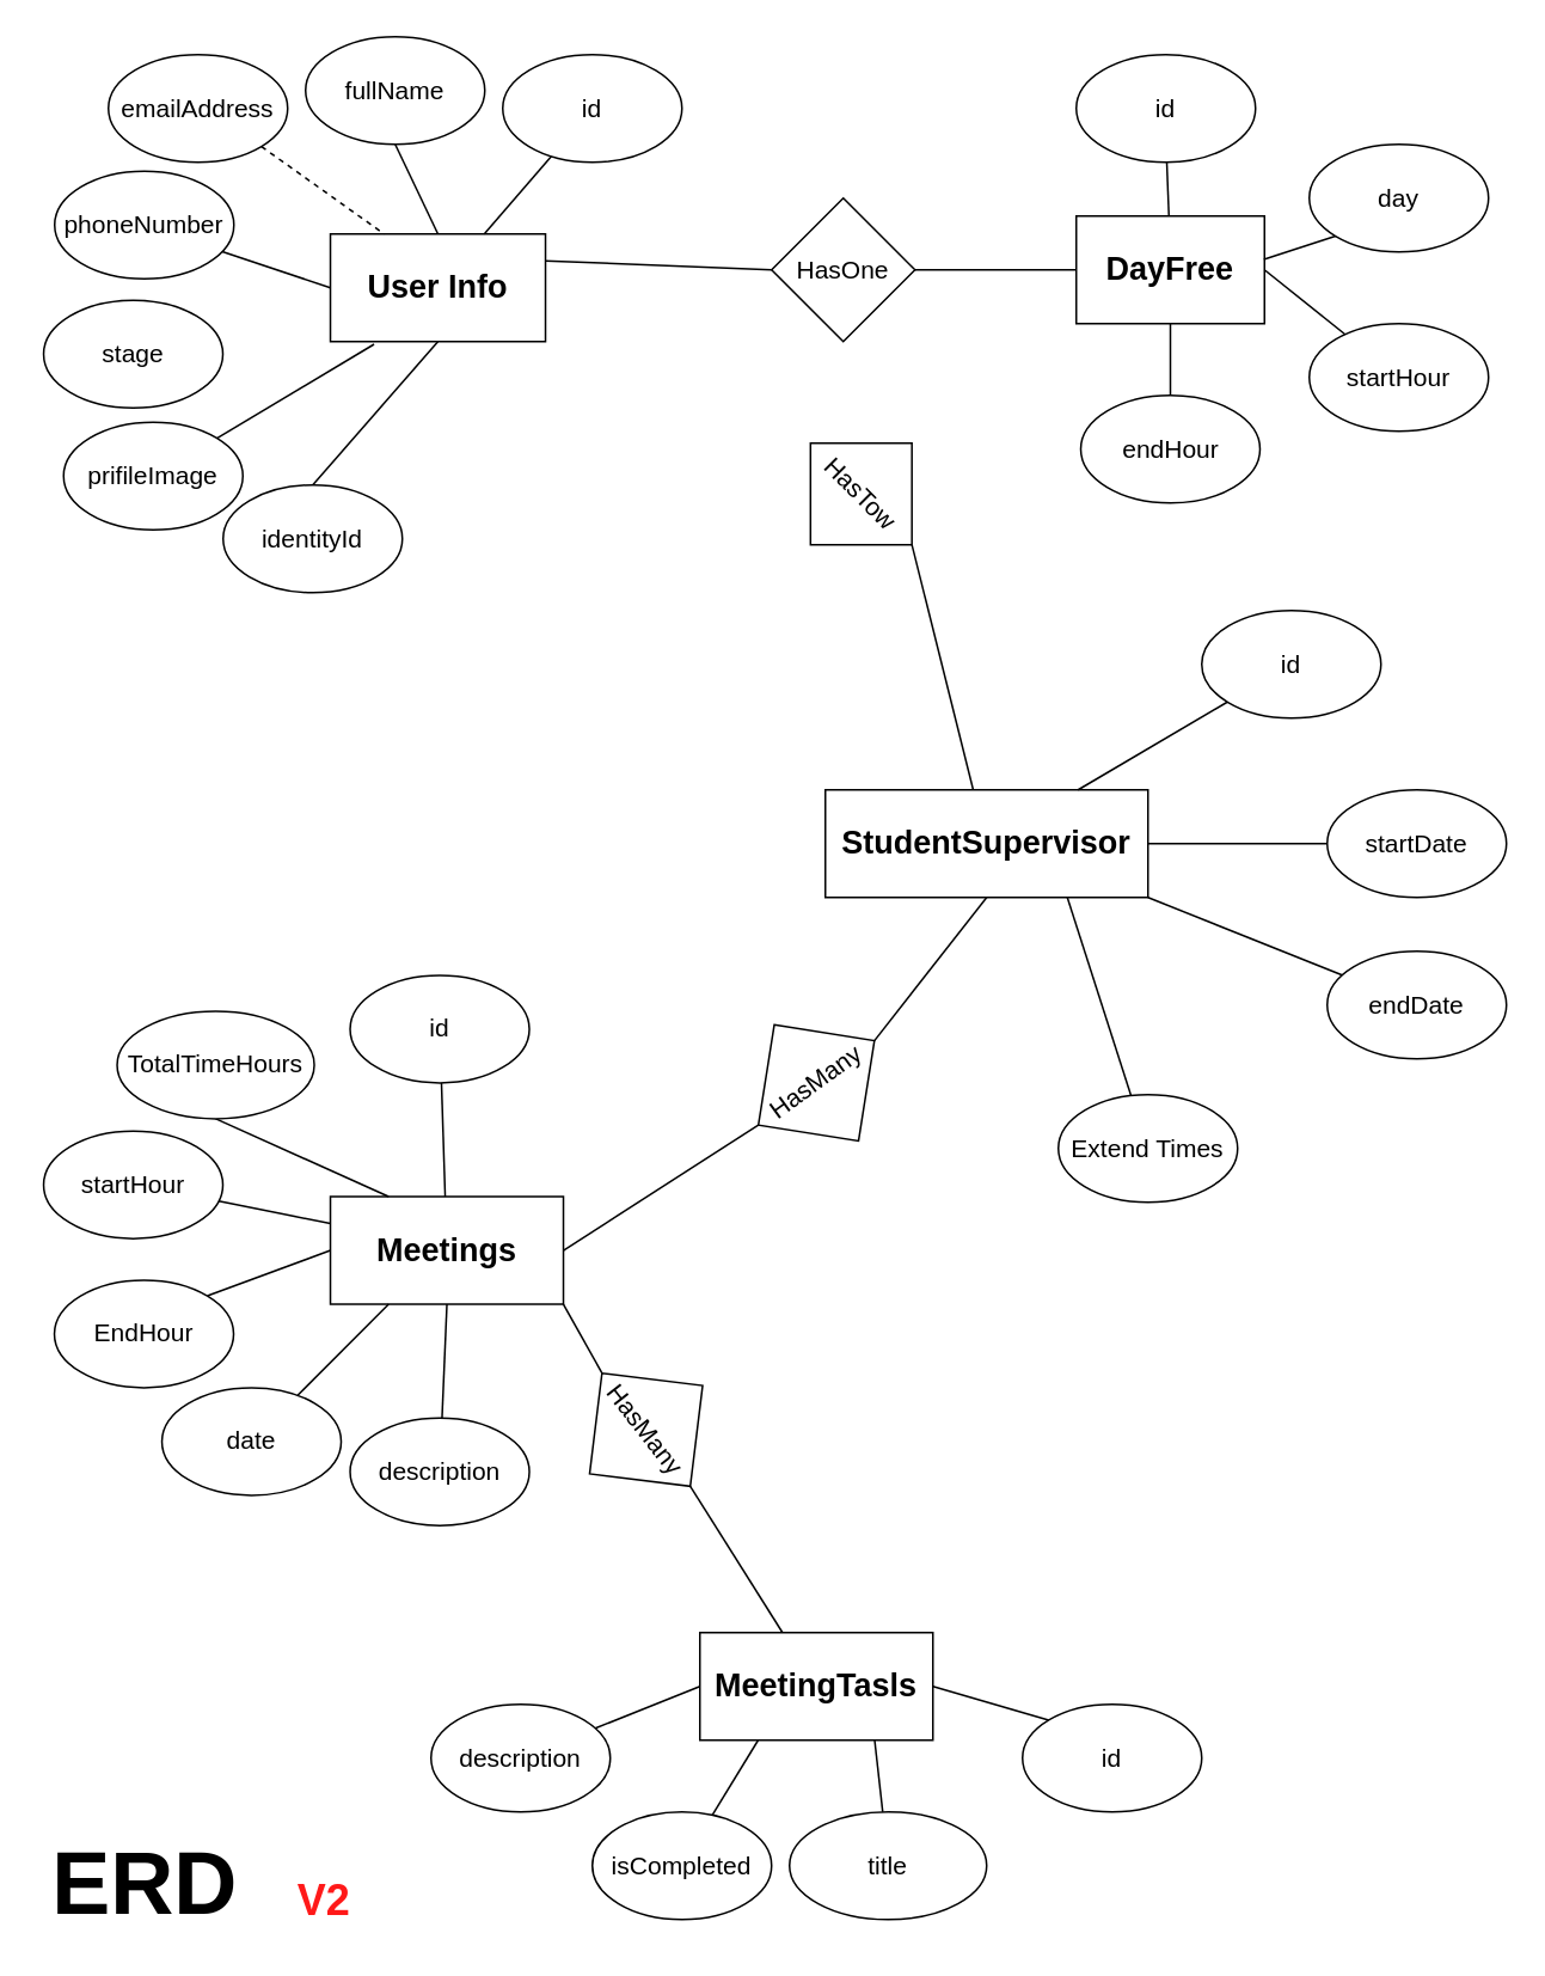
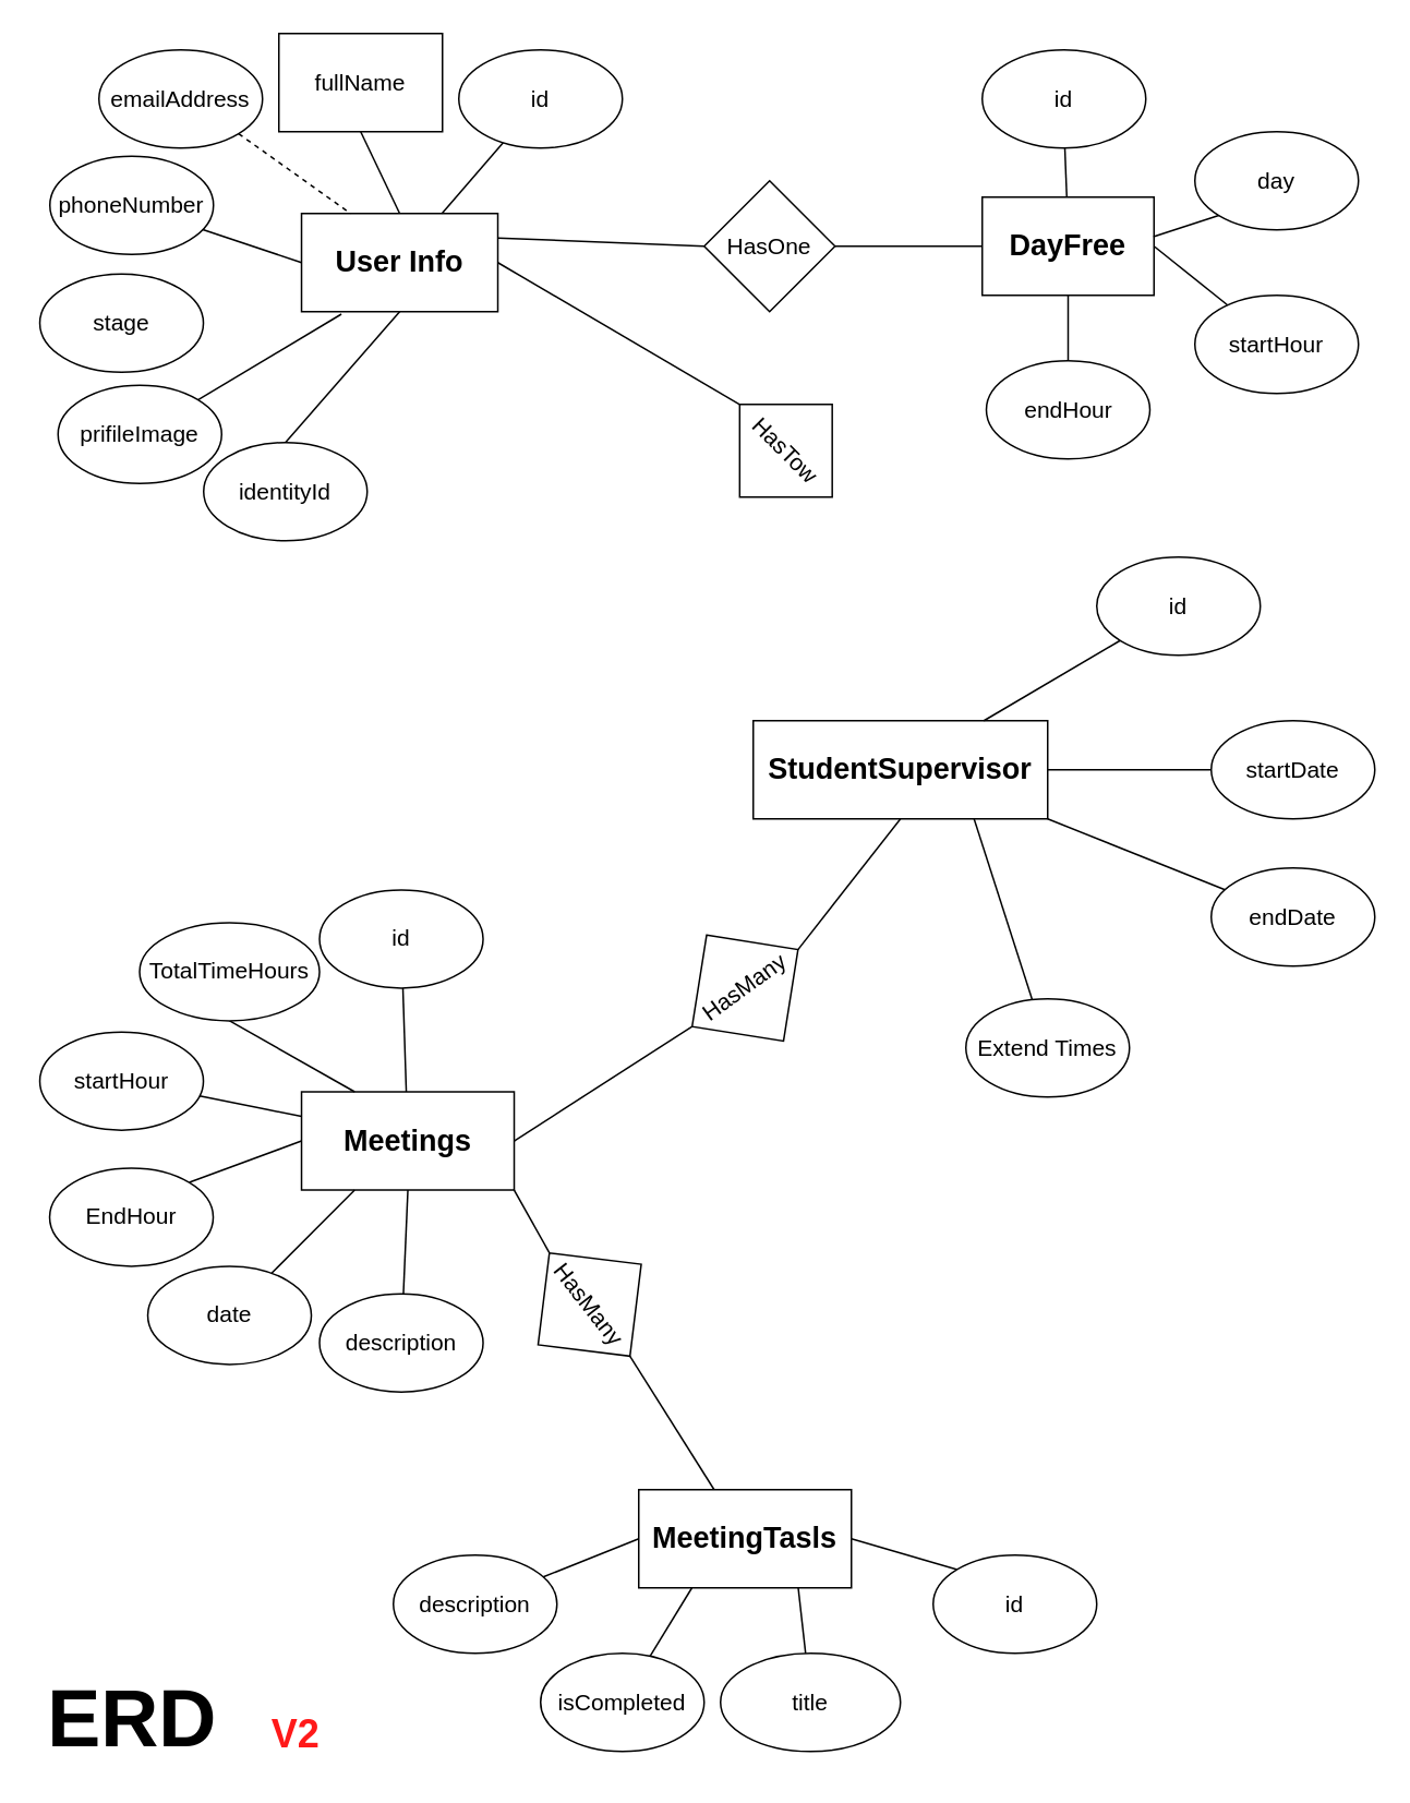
- <mxCell id="3" value="fullName" style="ellipse;whiteSpace=wrap;html=1;fontStyle=0;fontSize=14;" vertex="1" parent="1"><mxGeometry x="170" y="20" width="100" height="60" as="geometry" /></mxCell>
+ <mxCell id="3" value="fullName" style="whiteSpace=wrap;html=1;fontStyle=0;fontSize=14;rounded=0;" vertex="1" parent="1"><mxGeometry x="170" y="20" width="100" height="60" as="geometry" /></mxCell>
+ <mxCell id="20" style="edgeStyle=none;rounded=0;orthogonalLoop=1;jettySize=auto;html=1;entryX=1;entryY=0.5;entryDx=0;entryDy=0;endArrow=none;endFill=0;fontSize=14;exitX=0;exitY=0.5;exitDx=0;exitDy=0;" edge="1" parent="1" source="21" target="2"><mxGeometry relative="1" as="geometry"><mxPoint x="380.004" y="173.846" as="sourcePoint" /></mxGeometry></mxCell>
- <mxCell id="14" style="edgeStyle=none;rounded=0;orthogonalLoop=1;jettySize=auto;html=1;entryX=1;entryY=0.5;entryDx=0;entryDy=0;endArrow=none;endFill=0;fontSize=14;" edge="1" parent="1" source="15" target="21"><mxGeometry relative="1" as="geometry" /></mxCell>
- <mxCell id="40" value="TotalTimeHours" style="ellipse;whiteSpace=wrap;html=1;fontStyle=0;fontSize=14;" vertex="1" parent="1"><mxGeometry x="64.85" y="563.42" width="110" height="60" as="geometry" /></mxCell>
+ <mxCell id="40" value="TotalTimeHours" style="ellipse;whiteSpace=wrap;html=1;fontStyle=0;fontSize=14;" vertex="1" parent="1"><mxGeometry x="84.85" y="563.42" width="110" height="60" as="geometry" /></mxCell>
